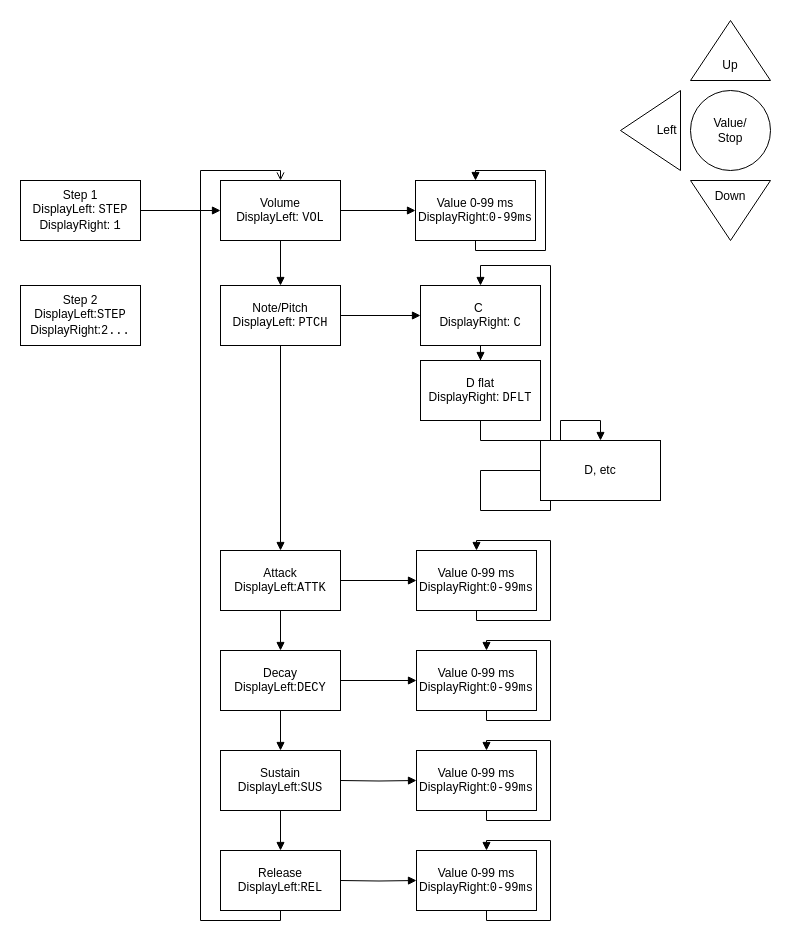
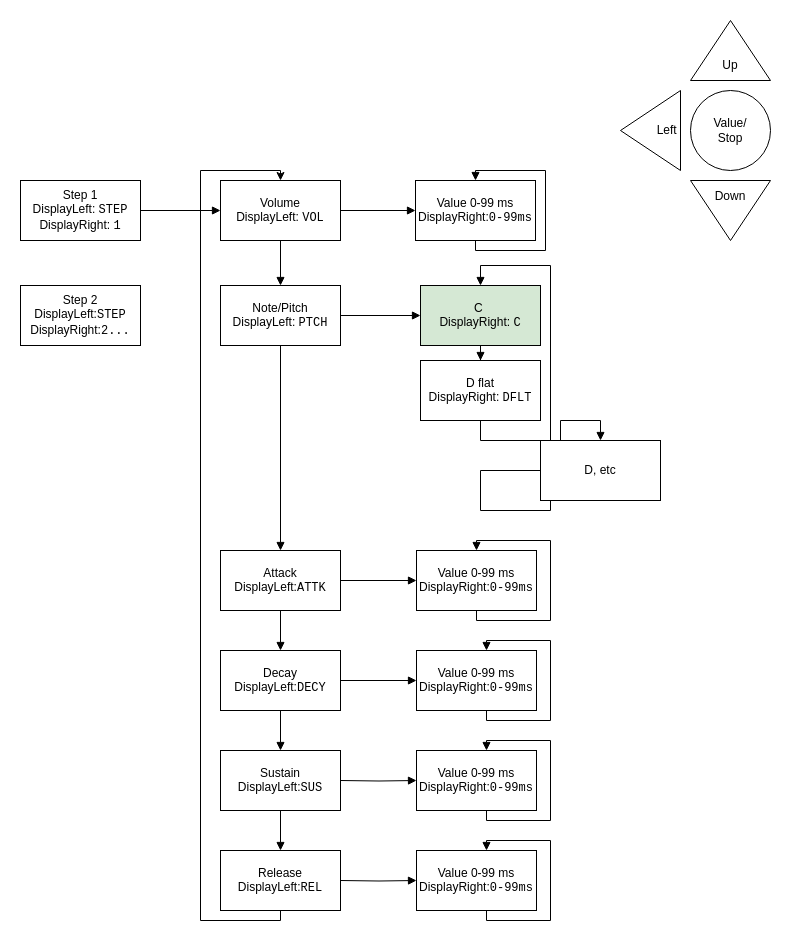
- <mxCell id="32" value="" style="edgeStyle=orthogonalEdgeStyle;rounded=0;orthogonalLoop=1;jettySize=auto;html=1;entryX=0.5;entryY=0;entryDx=0;entryDy=0;endArrow=open;" edge="1" parent="1" source="33" target="6"><mxGeometry relative="1" as="geometry"><mxPoint x="200" y="160" as="targetPoint" /><Array as="points"><mxPoint x="280" y="920" /><mxPoint x="200" y="920" /><mxPoint x="200" y="170" /><mxPoint x="280" y="170" /></Array></mxGeometry></mxCell>
+ <mxCell id="32" value="" style="edgeStyle=orthogonalEdgeStyle;rounded=0;orthogonalLoop=1;jettySize=auto;html=1;entryX=0.5;entryY=0;entryDx=0;entryDy=0;" edge="1" parent="1" source="33" target="6"><mxGeometry relative="1" as="geometry"><mxPoint x="200" y="160" as="targetPoint" /><Array as="points"><mxPoint x="280" y="920" /><mxPoint x="200" y="920" /><mxPoint x="200" y="170" /><mxPoint x="280" y="170" /></Array></mxGeometry></mxCell>
- <mxCell id="10" value="C&amp;nbsp;&lt;br&gt;DisplayRight: &lt;font face=&quot;Courier New&quot;&gt;C&lt;/font&gt;" style="rounded=0;whiteSpace=wrap;html=1;" parent="1" vertex="1"><mxGeometry x="420" y="285" width="120" height="60" as="geometry" /></mxCell>
+ <mxCell id="10" value="C&amp;nbsp;&lt;br&gt;DisplayRight: &lt;font face=&quot;Courier New&quot;&gt;C&lt;/font&gt;" style="rounded=0;whiteSpace=wrap;html=1;fillColor=#d5e8d4;" parent="1" vertex="1"><mxGeometry x="420" y="285" width="120" height="60" as="geometry" /></mxCell>
